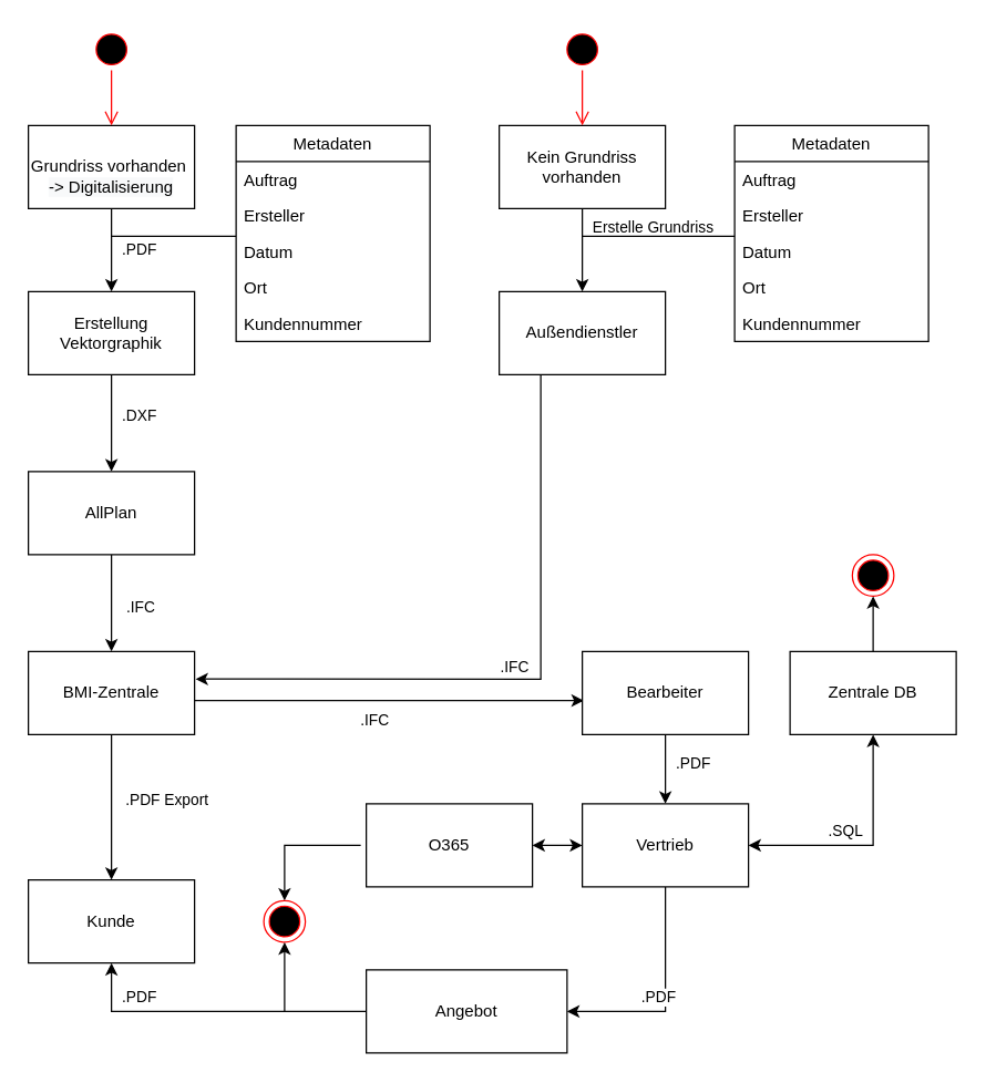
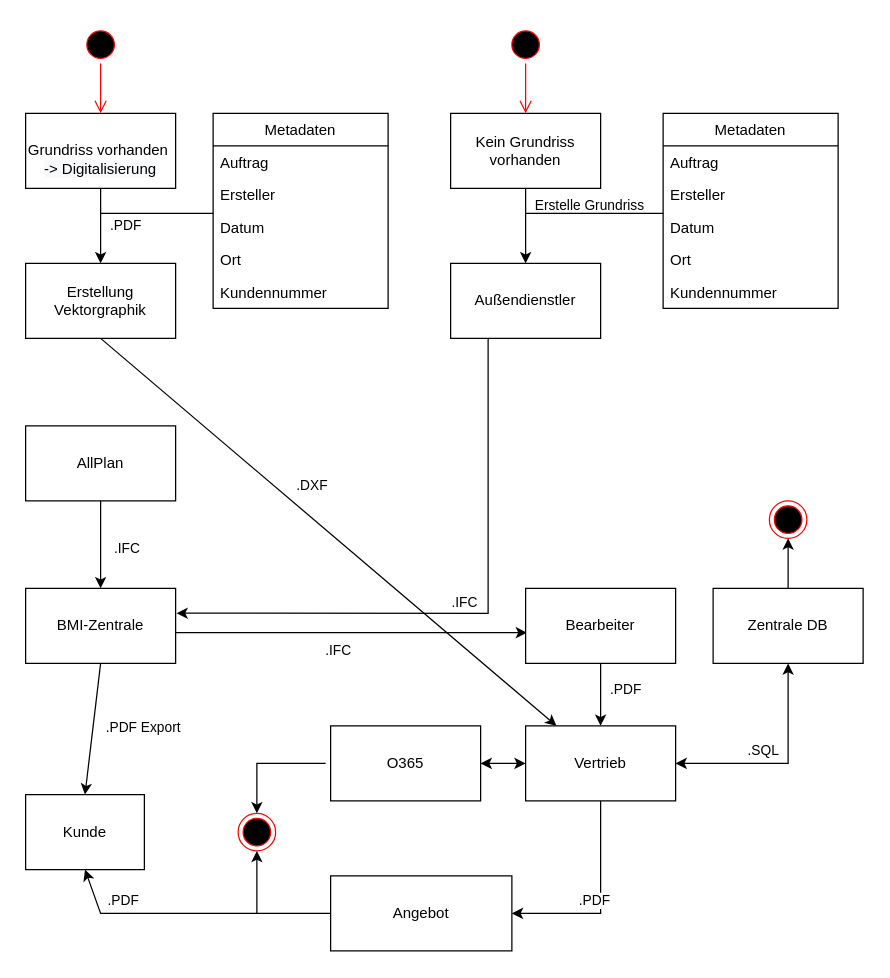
- <mxCell id="12" value=".DXF" style="endArrow=classic;html=1;rounded=0;exitX=0.5;exitY=1;exitDx=0;exitDy=0;" parent="1" source="3" target="4" edge="1"><mxGeometry x="-0.143" y="20" width="50" height="50" relative="1" as="geometry"><mxPoint x="300" y="410" as="sourcePoint" /><mxPoint x="350" y="360" as="targetPoint" /><mxPoint as="offset" /></mxGeometry></mxCell>
+ <mxCell id="12" value=".DXF" style="endArrow=classic;html=1;rounded=0;exitX=0.5;exitY=1;exitDx=0;exitDy=0;" parent="1" source="3" target="21" edge="1"><mxGeometry x="-0.143" y="20" width="50" height="50" relative="1" as="geometry"><mxPoint x="300" y="410" as="sourcePoint" /><mxPoint x="350" y="360" as="targetPoint" /><mxPoint as="offset" /></mxGeometry></mxCell>
- <mxCell id="16" value="Kunde" style="rounded=0;whiteSpace=wrap;html=1;" parent="1" vertex="1"><mxGeometry x="20" y="635" width="120" height="60" as="geometry" /></mxCell>
+ <mxCell id="16" value="Kunde" style="rounded=0;whiteSpace=wrap;html=1;" parent="1" vertex="1"><mxGeometry x="20" y="635" width="95" height="60" as="geometry" /></mxCell>
